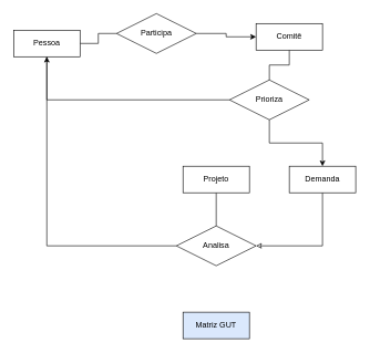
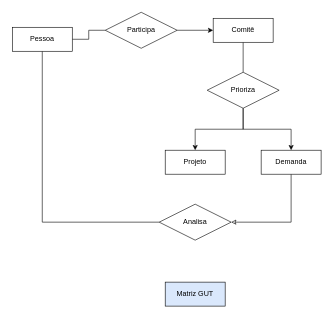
- <mxCell id="6" value="Comitê" style="whiteSpace=wrap;html=1;align=center;" vertex="1" parent="1"><mxGeometry x="385" y="35" width="100" height="40" as="geometry" /></mxCell>
+ <mxCell id="6" value="Comitê" style="whiteSpace=wrap;html=1;align=center;" vertex="1" parent="1"><mxGeometry x="355" y="30" width="100" height="40" as="geometry" /></mxCell>
- <mxCell id="13" style="edgeStyle=orthogonalEdgeStyle;rounded=0;orthogonalLoop=1;jettySize=auto;html=1;" edge="1" parent="1" source="15" target="4"><mxGeometry relative="1" as="geometry" /></mxCell>
+ <mxCell id="13" style="edgeStyle=orthogonalEdgeStyle;rounded=0;orthogonalLoop=1;jettySize=auto;html=1;" edge="1" parent="1" source="15" target="8"><mxGeometry relative="1" as="geometry" /></mxCell>
- <mxCell id="7" style="edgeStyle=orthogonalEdgeStyle;rounded=0;orthogonalLoop=1;jettySize=auto;html=1;endArrow=none;endFill=0;" edge="1" parent="1" source="8" target="16"><mxGeometry relative="1" as="geometry" /></mxCell>
